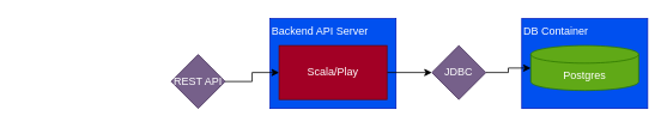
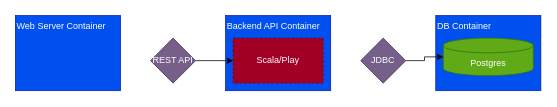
- <mxCell id="2" value="Backend API Server" style="rounded=0;whiteSpace=wrap;html=1;fillColor=#0050ef;fontColor=#ffffff;strokeColor=#001DBC;align=left;verticalAlign=top;" vertex="1" parent="1"><mxGeometry x="300" y="20" width="140" height="100" as="geometry" /></mxCell>
+ <mxCell id="2" value="Backend API Container" style="rounded=0;whiteSpace=wrap;html=1;fillColor=#0050ef;fontColor=#ffffff;strokeColor=#001DBC;align=left;verticalAlign=top;" vertex="1" parent="1"><mxGeometry x="300" y="20" width="140" height="100" as="geometry" /></mxCell>
+ <mxCell id="3" value="Web Server Container" style="rounded=0;whiteSpace=wrap;html=1;align=left;verticalAlign=top;fillColor=#0050ef;fontColor=#ffffff;strokeColor=#001DBC;" vertex="1" parent="1"><mxGeometry x="20" y="20" width="140" height="100" as="geometry" /></mxCell>
- <mxCell id="7" value="Scala/Play" style="rounded=0;whiteSpace=wrap;html=1;fillColor=#a20025;fontColor=#ffffff;strokeColor=#6F0000;" vertex="1" parent="1"><mxGeometry x="310" y="50" width="120" height="60" as="geometry" /></mxCell>
+ <mxCell id="7" value="Scala/Play" style="rounded=0;whiteSpace=wrap;html=1;fillColor=#a20025;fontColor=#ffffff;strokeColor=#6F0000;dashed=1;" vertex="1" parent="1"><mxGeometry x="310" y="50" width="120" height="60" as="geometry" /></mxCell>
- <mxCell id="6" style="edgeStyle=orthogonalEdgeStyle;rounded=0;orthogonalLoop=1;jettySize=auto;html=1;exitX=1;exitY=0.5;exitDx=0;exitDy=0;entryX=0;entryY=0.5;entryDx=0;entryDy=0;" edge="1" parent="1" source="7" target="9"><mxGeometry relative="1" as="geometry" /></mxCell>
- <mxCell id="5" value="REST API" style="rhombus;whiteSpace=wrap;html=1;fillColor=#76608a;fontColor=#ffffff;strokeColor=#432D57;" vertex="1" parent="1"><mxGeometry x="190" y="60" width="60" height="60" as="geometry" /></mxCell>
+ <mxCell id="5" value="REST API" style="rhombus;whiteSpace=wrap;html=1;fillColor=#76608a;fontColor=#ffffff;strokeColor=#432D57;" vertex="1" parent="1"><mxGeometry x="200" y="50" width="60" height="60" as="geometry" /></mxCell>
